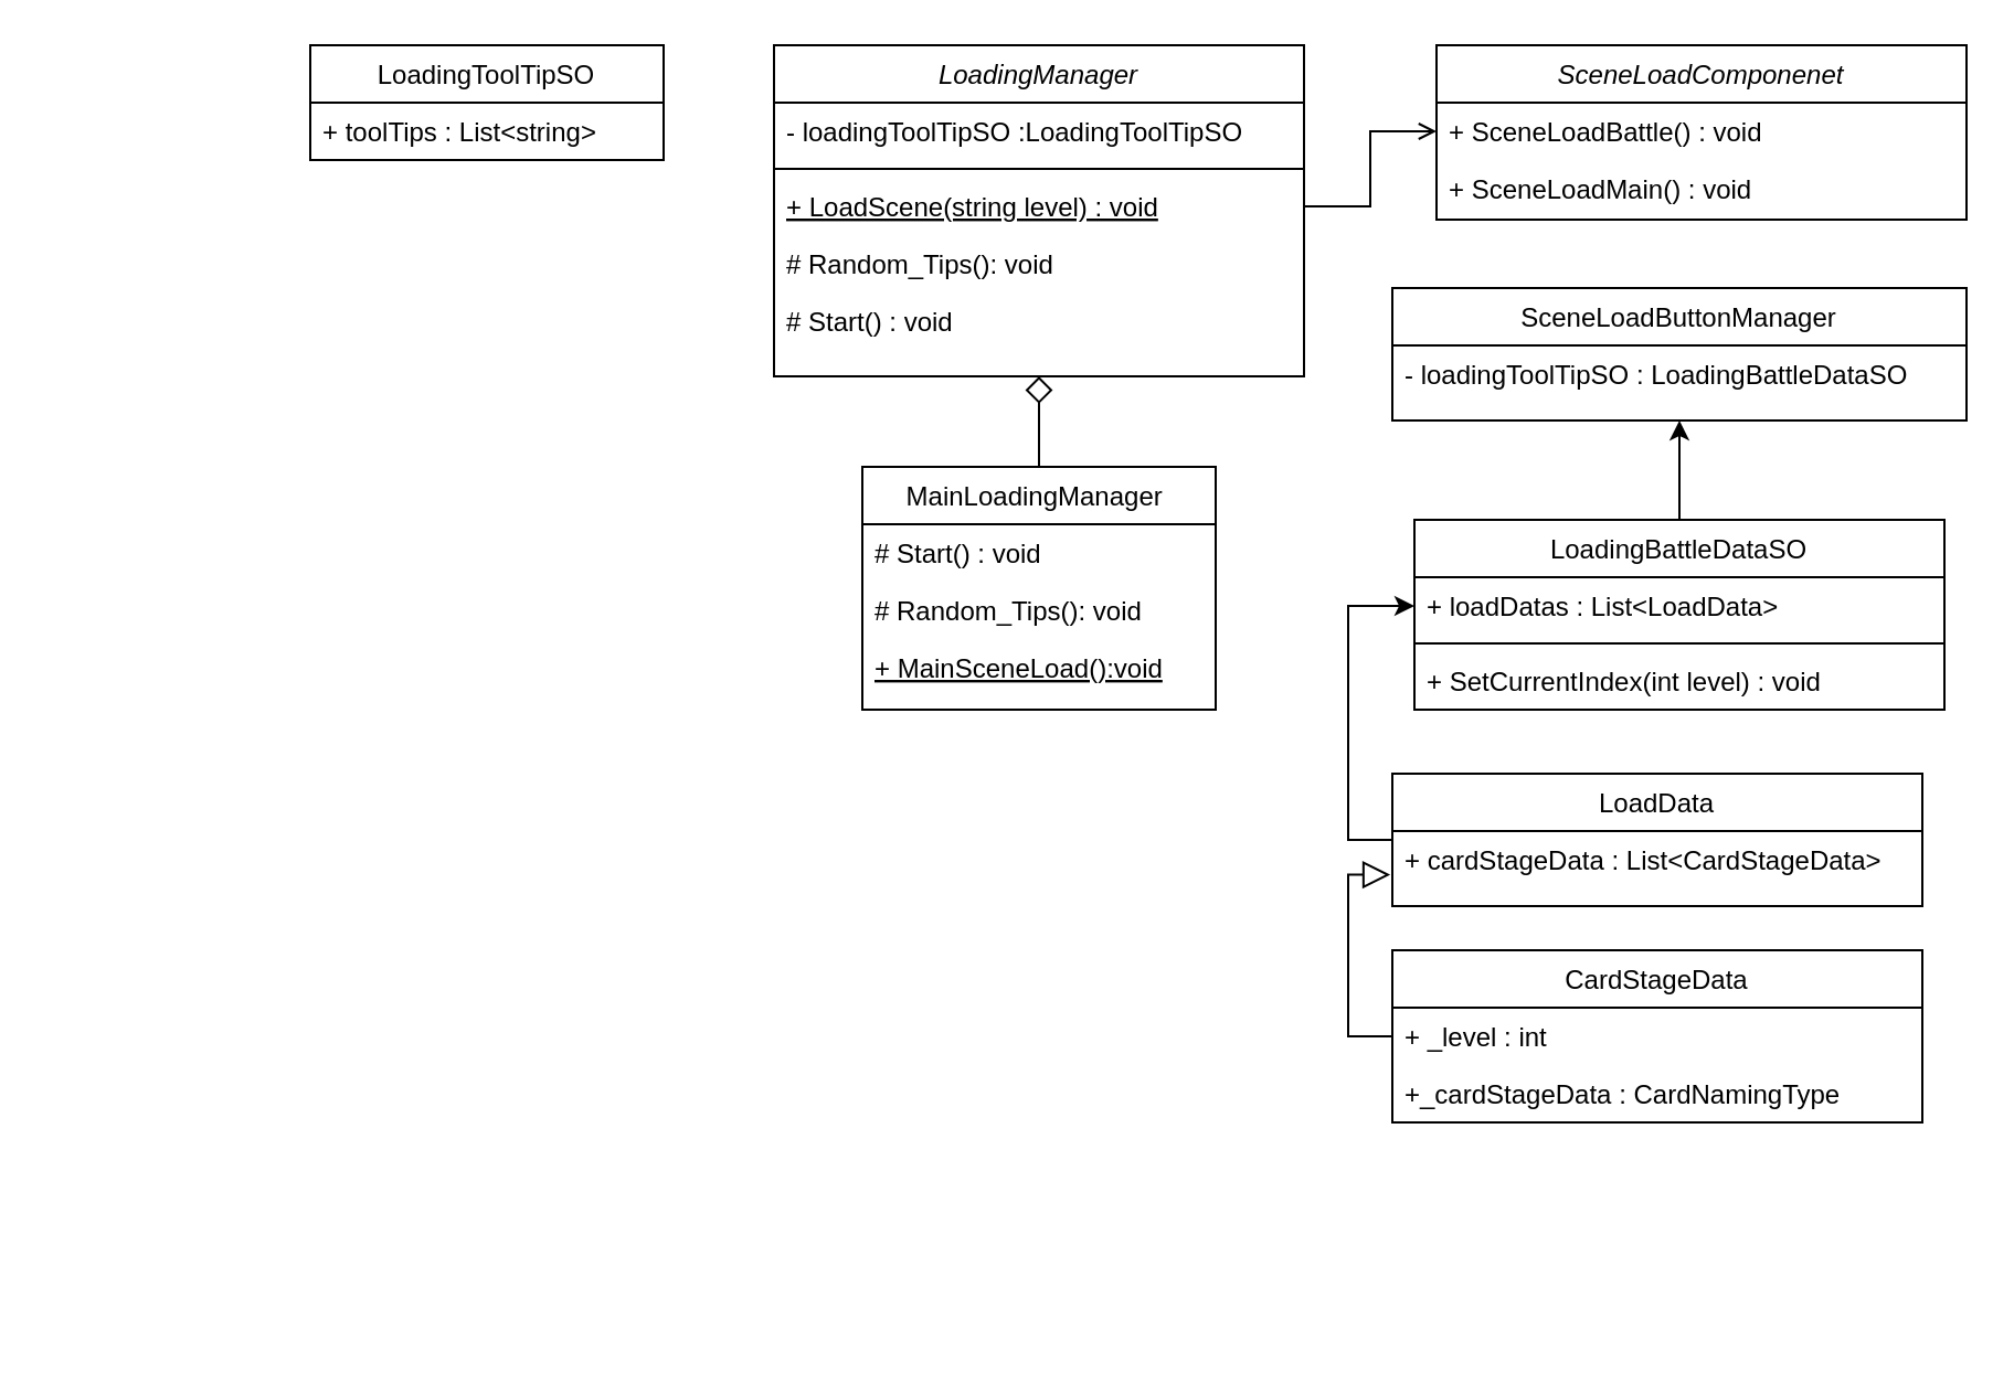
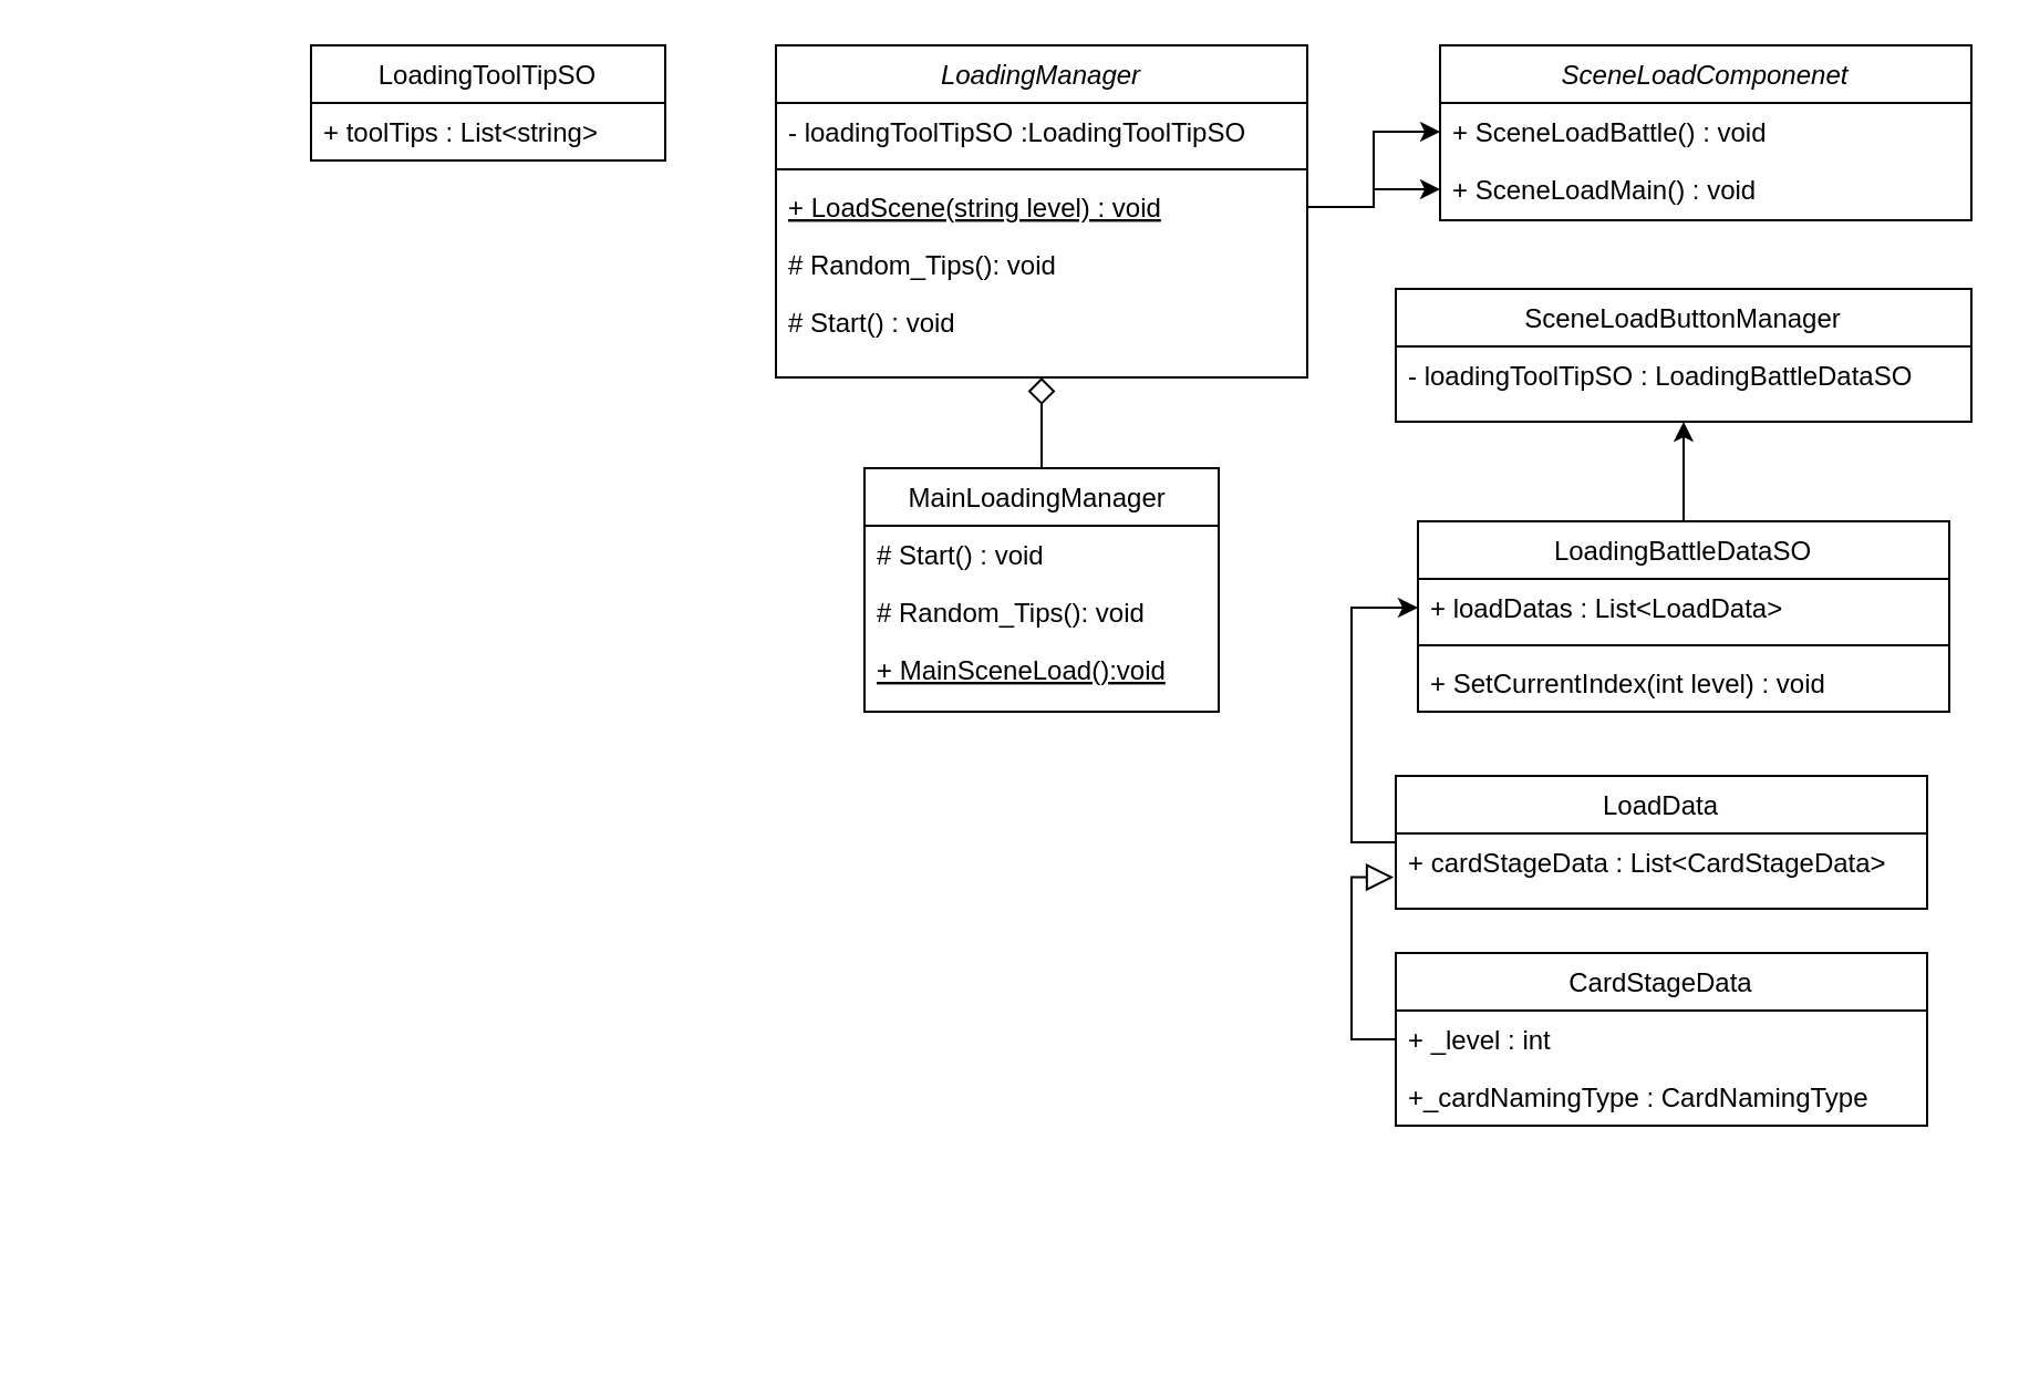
- <mxCell id="33" style="edgeStyle=orthogonalEdgeStyle;rounded=0;orthogonalLoop=1;jettySize=auto;html=1;exitX=1;exitY=0.5;exitDx=0;exitDy=0;entryX=0;entryY=0.5;entryDx=0;entryDy=0;endArrow=open;" edge="1" parent="1" source="5" target="16"><mxGeometry relative="1" as="geometry" /></mxCell>
+ <mxCell id="33" style="edgeStyle=orthogonalEdgeStyle;rounded=0;orthogonalLoop=1;jettySize=auto;html=1;exitX=1;exitY=0.5;exitDx=0;exitDy=0;entryX=0;entryY=0.5;entryDx=0;entryDy=0;" edge="1" parent="1" source="5" target="16"><mxGeometry relative="1" as="geometry" /></mxCell>
+ <mxCell id="31" style="edgeStyle=orthogonalEdgeStyle;rounded=0;orthogonalLoop=1;jettySize=auto;html=1;exitX=1;exitY=0.5;exitDx=0;exitDy=0;entryX=0;entryY=0.5;entryDx=0;entryDy=0;" edge="1" parent="1" source="5" target="17"><mxGeometry relative="1" as="geometry"><mxPoint x="600" y="103" as="sourcePoint" /><mxPoint x="660" y="29" as="targetPoint" /></mxGeometry></mxCell>
- <mxCell id="22" value="+_cardStageData : CardNamingType " style="text;align=left;verticalAlign=top;spacingLeft=4;spacingRight=4;overflow=hidden;rotatable=0;points=[[0,0.5],[1,0.5]];portConstraint=eastwest;" vertex="1" parent="20"><mxGeometry y="52" width="240" height="26" as="geometry" /></mxCell>
+ <mxCell id="22" value="+_cardNamingType : CardNamingType " style="text;align=left;verticalAlign=top;spacingLeft=4;spacingRight=4;overflow=hidden;rotatable=0;points=[[0,0.5],[1,0.5]];portConstraint=eastwest;" vertex="1" parent="20"><mxGeometry y="52" width="240" height="26" as="geometry" /></mxCell>
